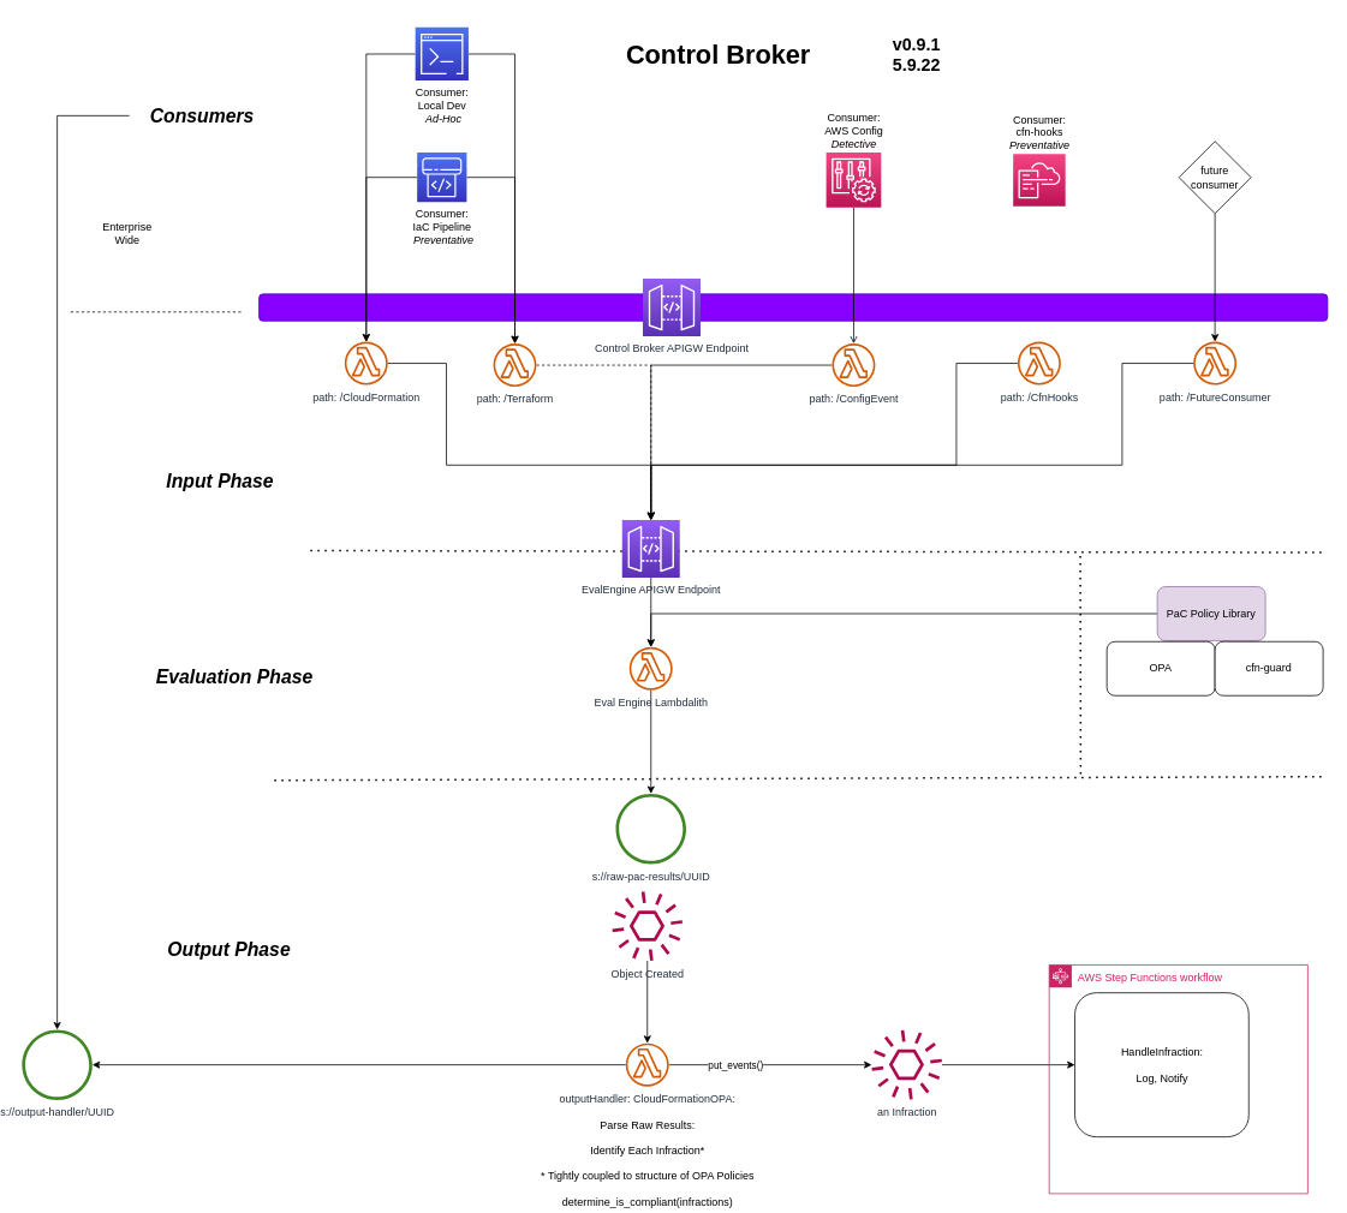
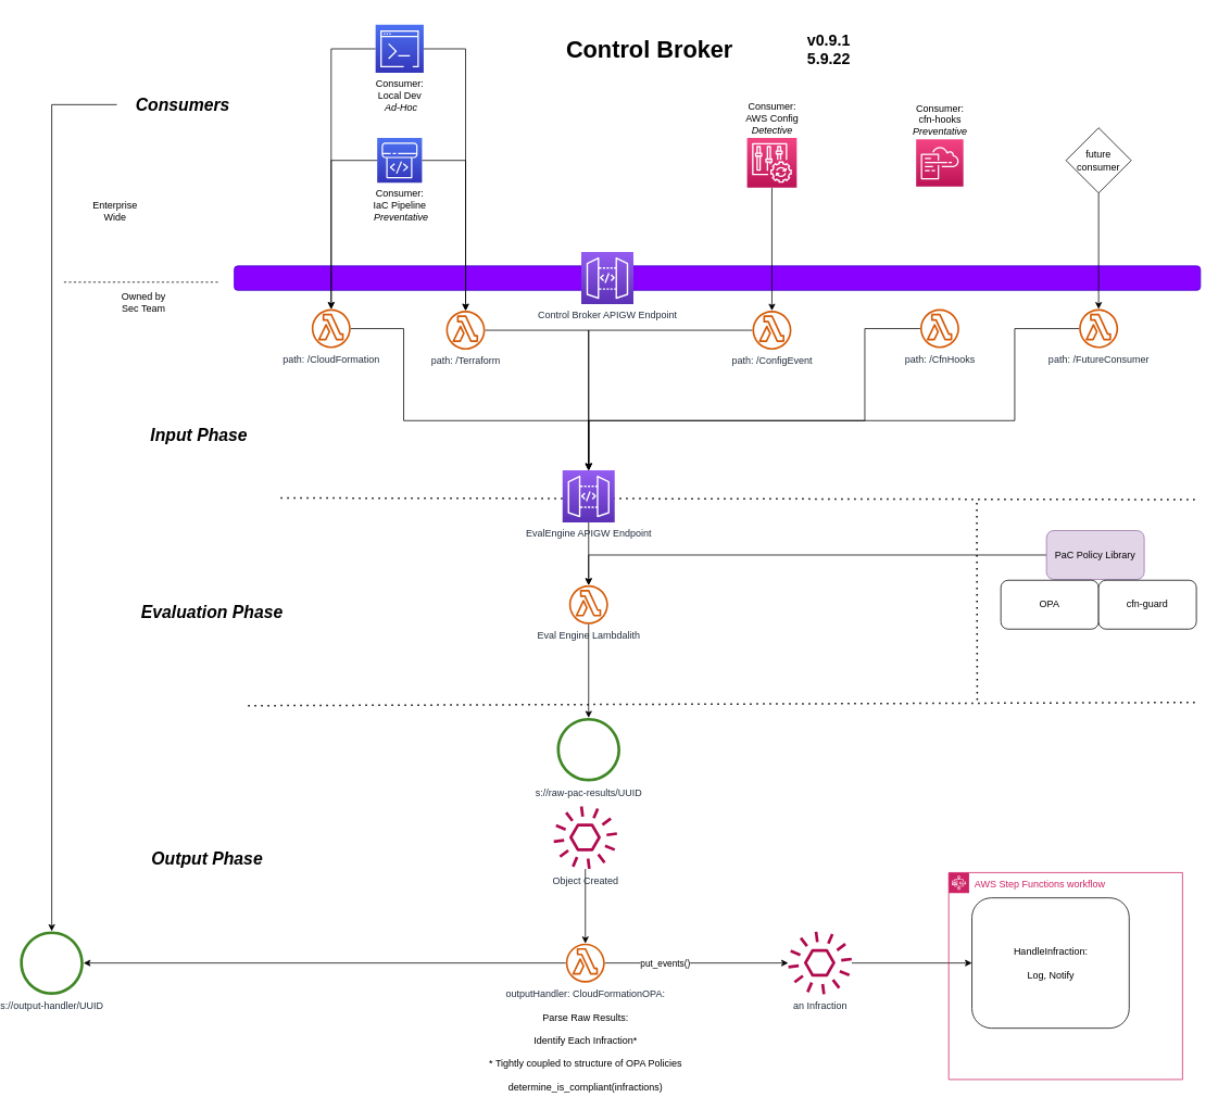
+ <mxCell id="17" value="Owned by Sec Team" style="text;html=1;strokeColor=none;fillColor=none;align=center;verticalAlign=middle;whiteSpace=wrap;rounded=0;" parent="1" vertex="1"><mxGeometry x="142" y="356" width="60" height="30" as="geometry" /></mxCell>
- <mxCell id="45" style="edgeStyle=orthogonalEdgeStyle;rounded=0;orthogonalLoop=1;jettySize=auto;html=1;endArrow=open;" edge="1" parent="1" source="46" target="12"><mxGeometry relative="1" as="geometry" /></mxCell>
+ <mxCell id="45" style="edgeStyle=orthogonalEdgeStyle;rounded=0;orthogonalLoop=1;jettySize=auto;html=1;" edge="1" parent="1" source="46" target="12"><mxGeometry relative="1" as="geometry" /></mxCell>
- <mxCell id="13" style="edgeStyle=orthogonalEdgeStyle;rounded=0;orthogonalLoop=1;jettySize=auto;html=1;dashed=1;" edge="1" parent="1" source="14" target="22"><mxGeometry relative="1" as="geometry" /></mxCell>
+ <mxCell id="13" style="edgeStyle=orthogonalEdgeStyle;rounded=0;orthogonalLoop=1;jettySize=auto;html=1;" edge="1" parent="1" source="14" target="22"><mxGeometry relative="1" as="geometry" /></mxCell>
